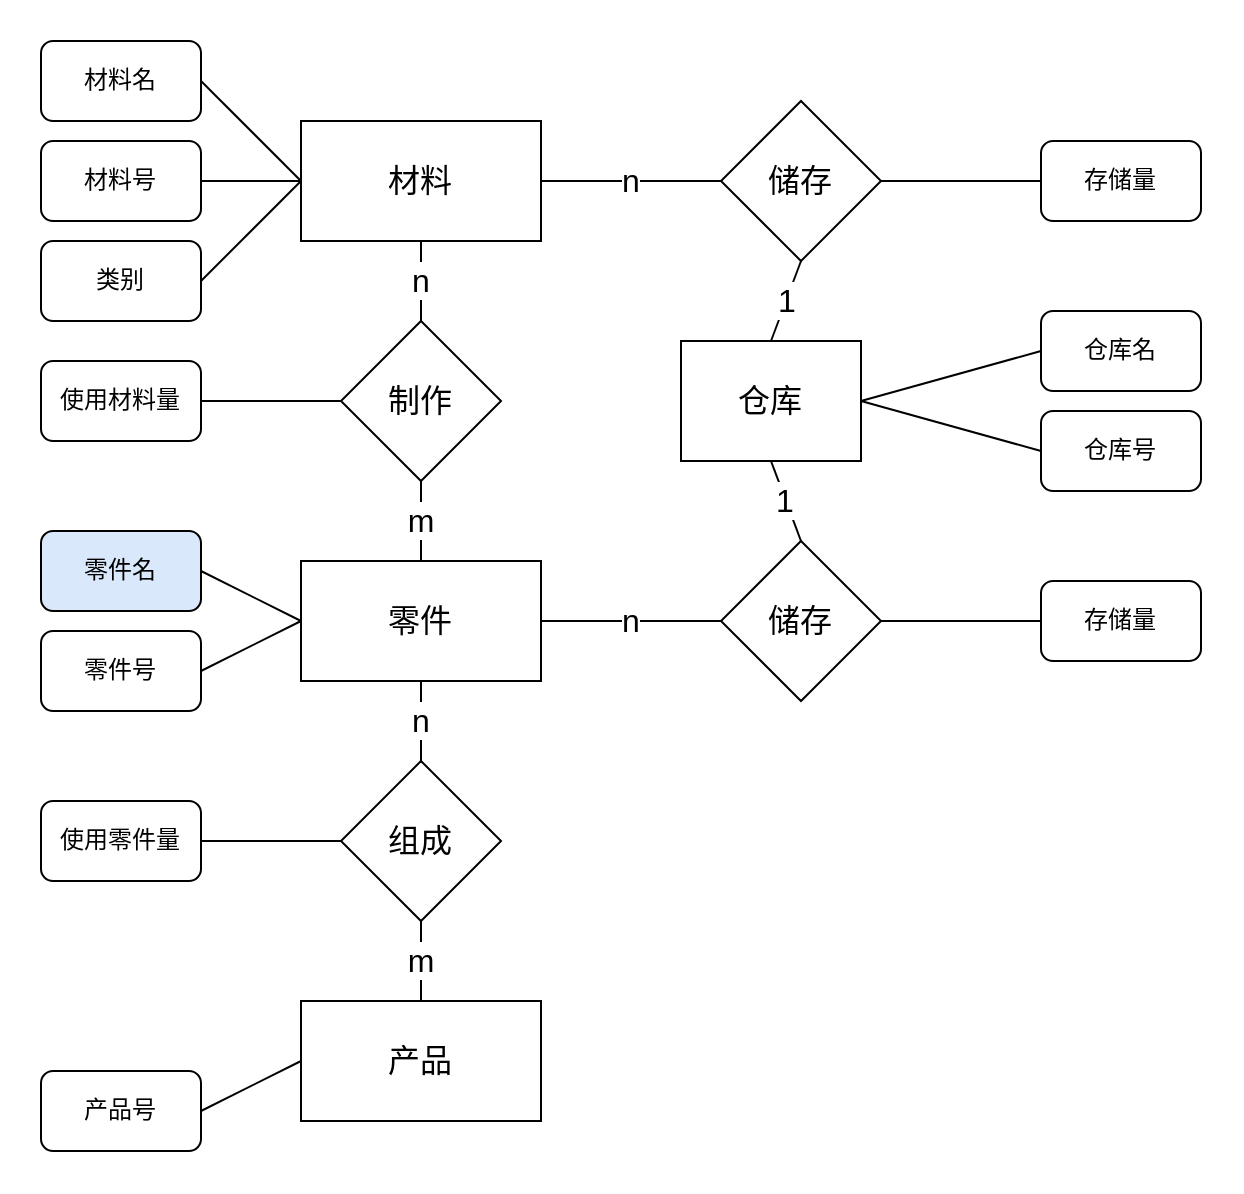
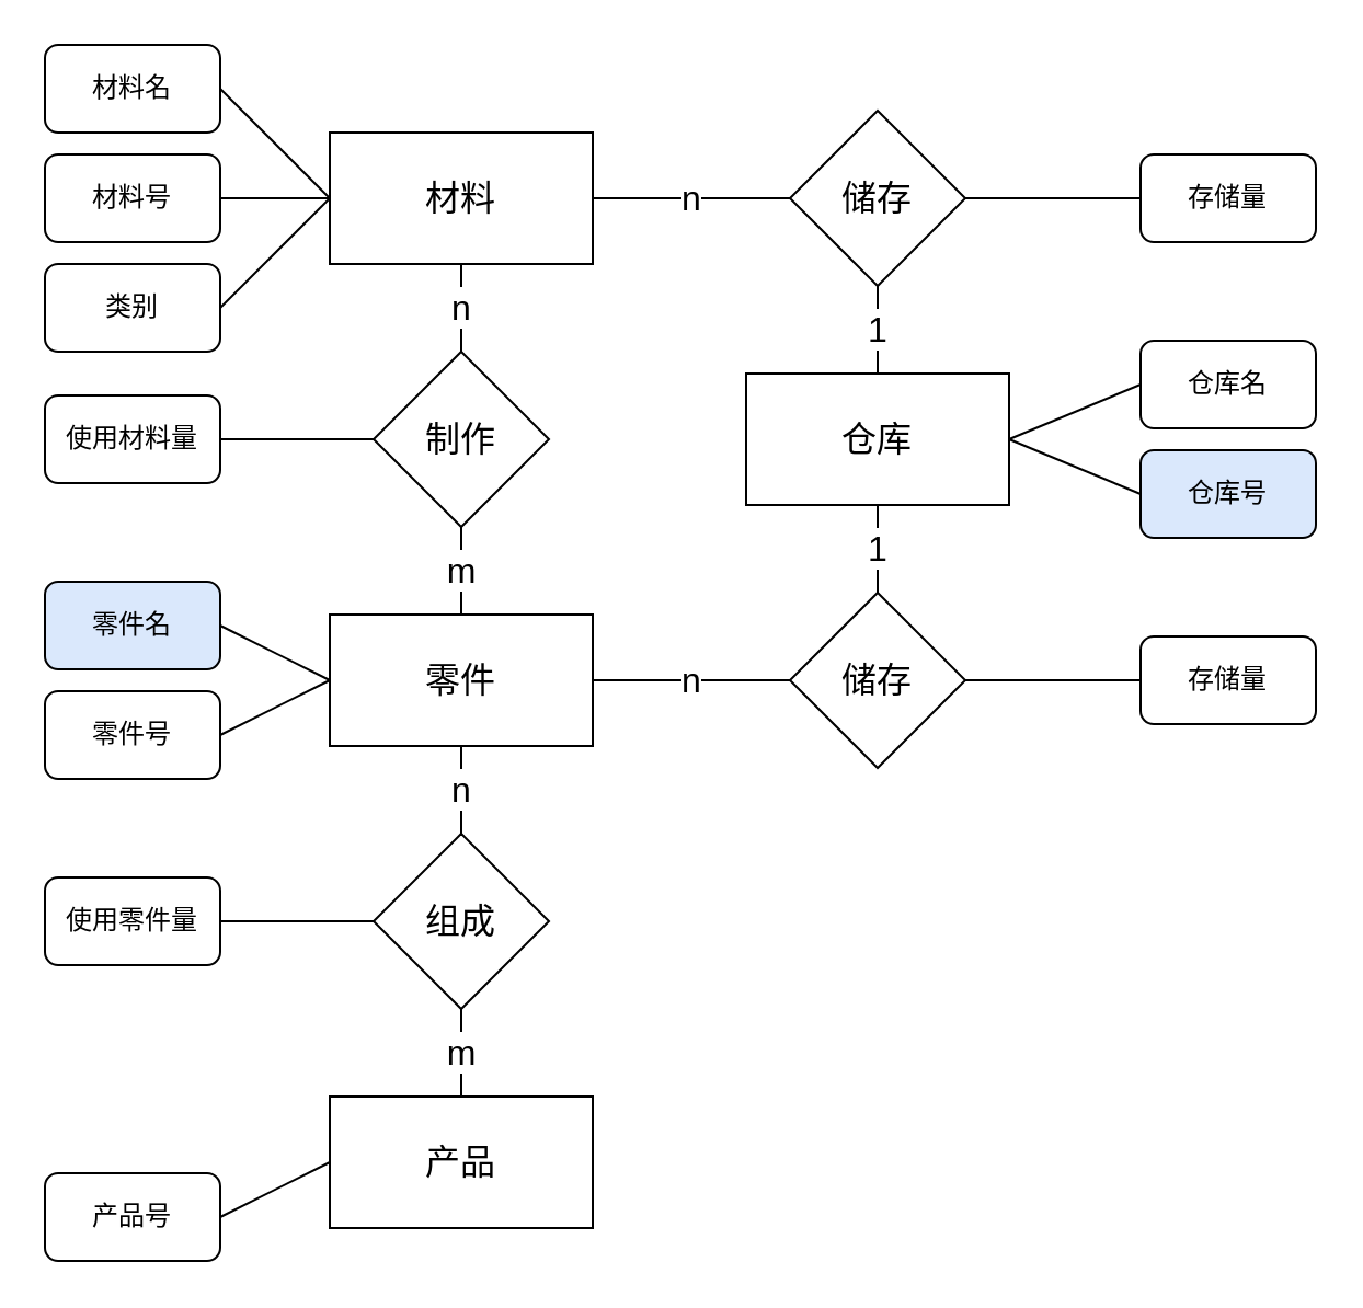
- <mxCell id="12" value="仓库" style="rounded=0;whiteSpace=wrap;html=1;fontSize=16;" vertex="1" parent="1"><mxGeometry x="340" y="170" width="90" height="60" as="geometry" /></mxCell>
+ <mxCell id="12" value="仓库" style="rounded=0;whiteSpace=wrap;html=1;fontSize=16;" vertex="1" parent="1"><mxGeometry x="340" y="170" width="120" height="60" as="geometry" /></mxCell>
- <mxCell id="33" value="仓库号" style="rounded=1;whiteSpace=wrap;html=1;" vertex="1" parent="1"><mxGeometry x="520" y="205" width="80" height="40" as="geometry" /></mxCell>
+ <mxCell id="33" value="仓库号" style="rounded=1;whiteSpace=wrap;html=1;fillColor=#dae8fc;" vertex="1" parent="1"><mxGeometry x="520" y="205" width="80" height="40" as="geometry" /></mxCell>
